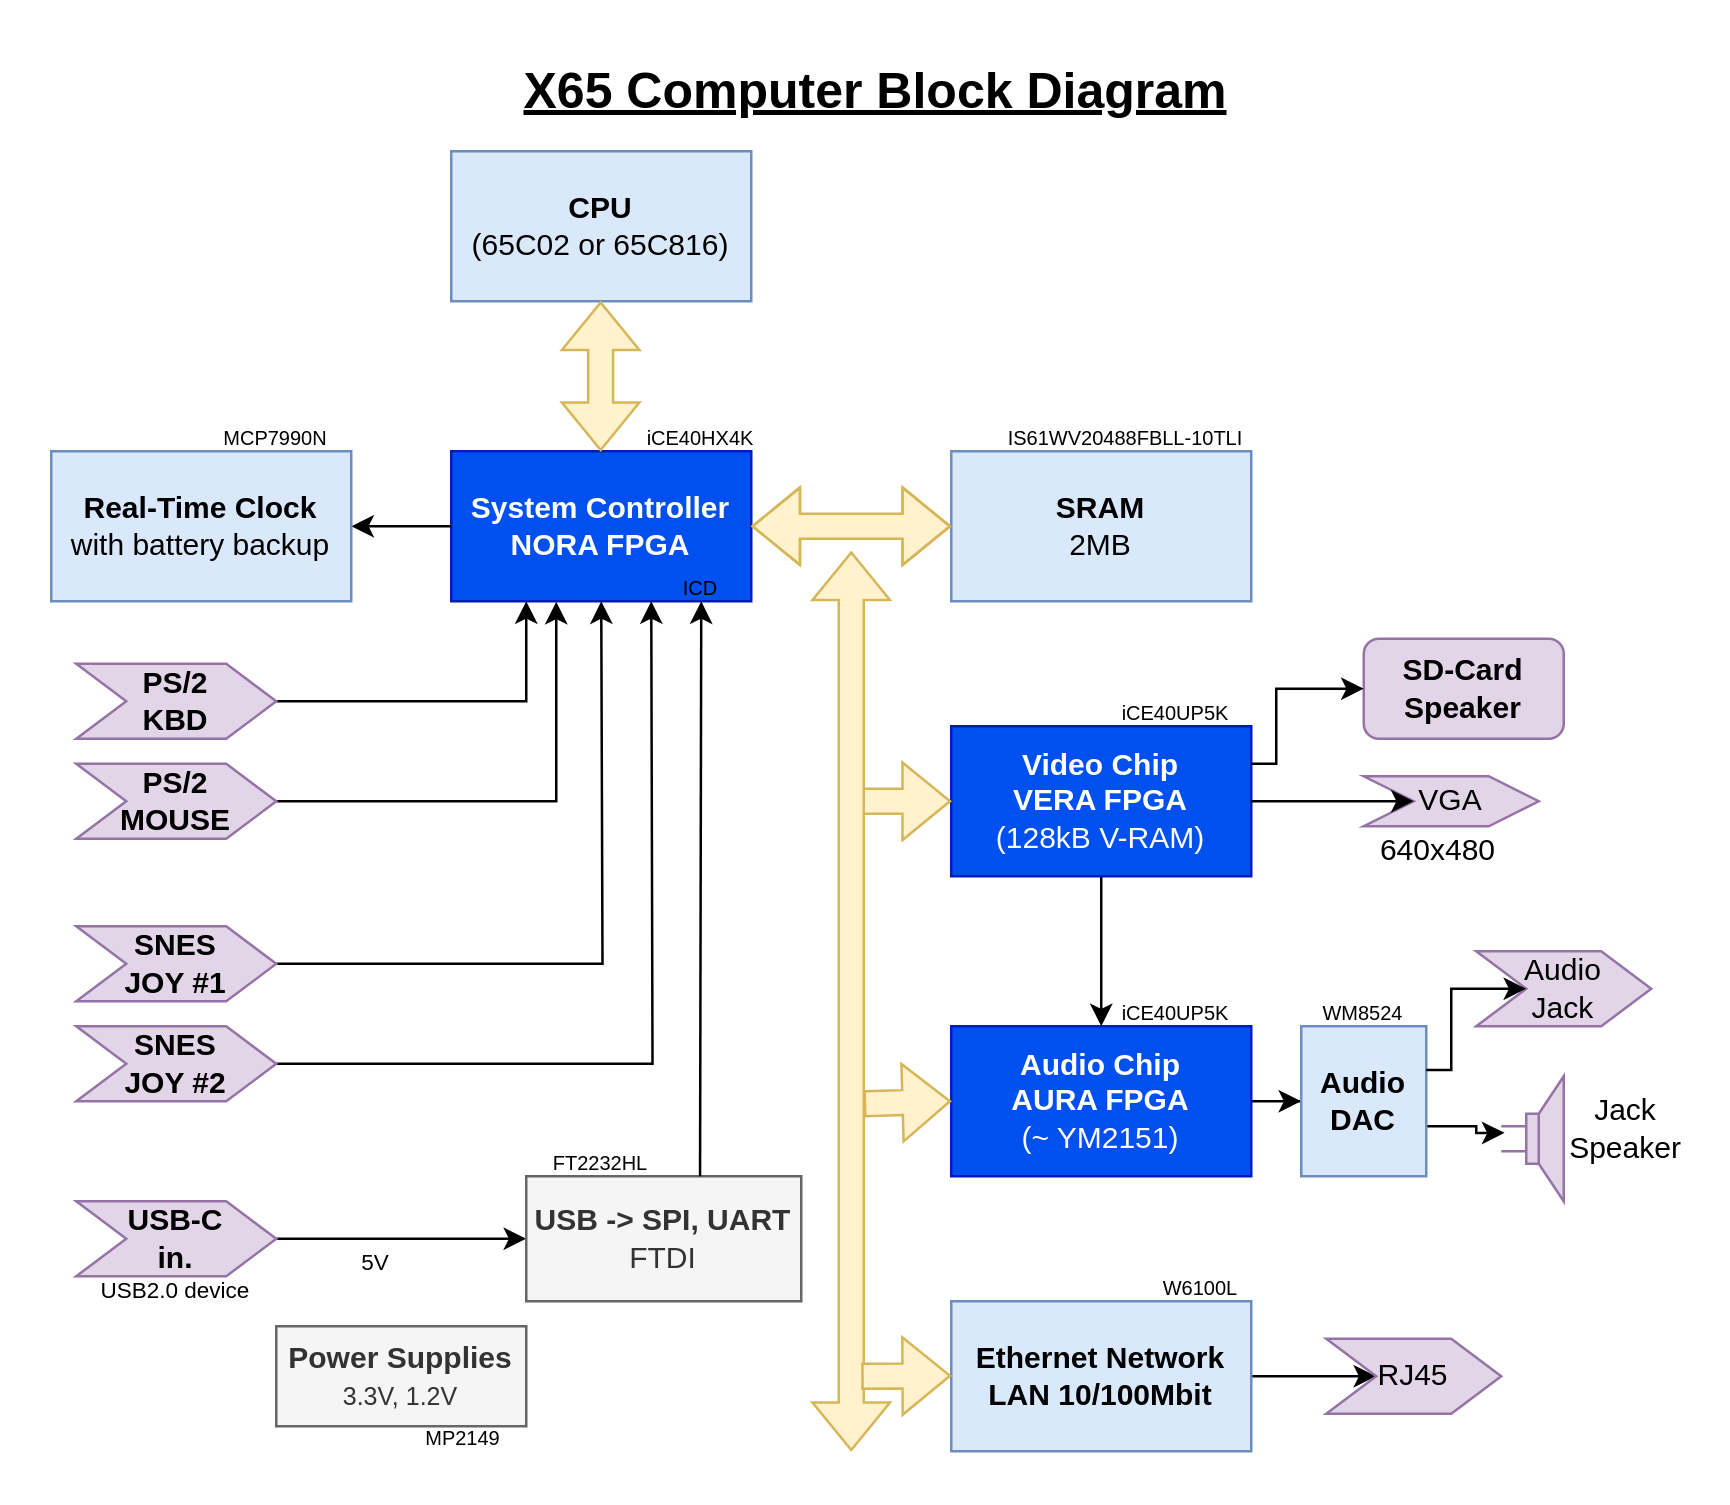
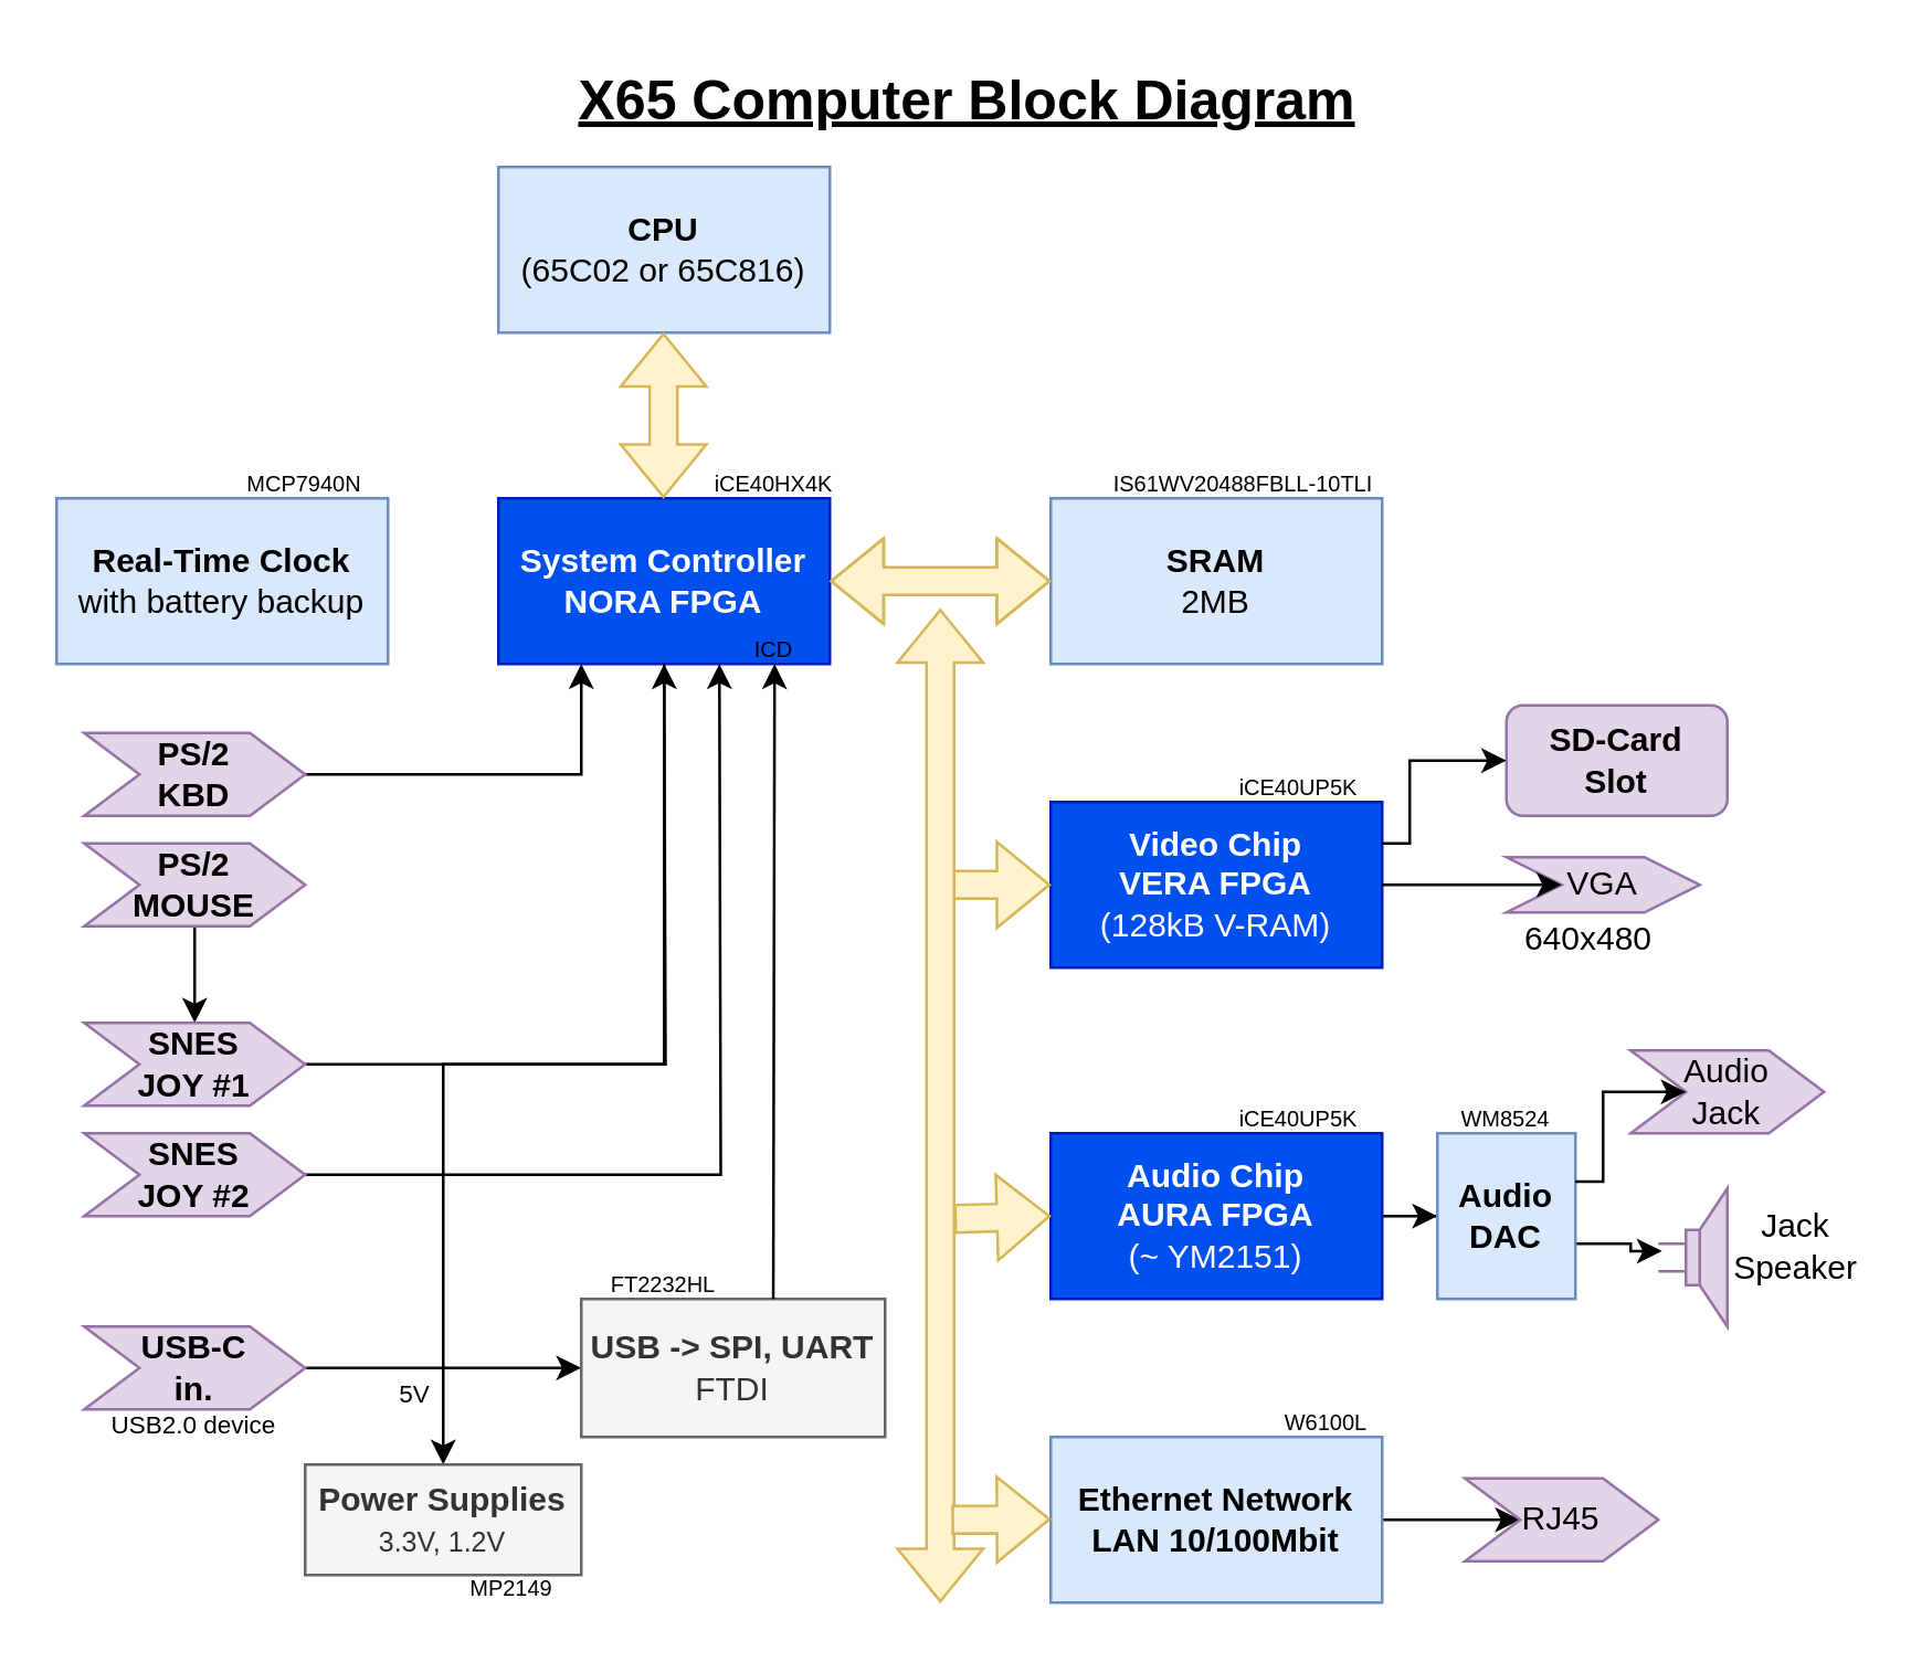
- <mxCell id="53" value="MCP7990N" style="text;html=1;strokeColor=none;fillColor=none;align=center;verticalAlign=middle;whiteSpace=wrap;rounded=0;fontSize=8;" parent="1" vertex="1"><mxGeometry x="80" y="170" width="60" height="10" as="geometry" /></mxCell>
+ <mxCell id="53" value="MCP7940N" style="text;html=1;strokeColor=none;fillColor=none;align=center;verticalAlign=middle;whiteSpace=wrap;rounded=0;fontSize=8;" parent="1" vertex="1"><mxGeometry x="80" y="170" width="60" height="10" as="geometry" /></mxCell>
- <mxCell id="19" value="" style="edgeStyle=orthogonalEdgeStyle;rounded=0;orthogonalLoop=1;jettySize=auto;html=1;" parent="1" source="3" target="20" edge="1"><mxGeometry relative="1" as="geometry" /></mxCell>
+ <mxCell id="19" value="" style="edgeStyle=orthogonalEdgeStyle;rounded=0;orthogonalLoop=1;jettySize=auto;html=1;" parent="1" source="3" target="41" edge="1"><mxGeometry relative="1" as="geometry" /></mxCell>
- <mxCell id="27" value="SD-Card&lt;br&gt;Speaker" style="rounded=1;whiteSpace=wrap;html=1;fontStyle=1;fillColor=#e1d5e7;strokeColor=#9673a6;" parent="1" vertex="1"><mxGeometry x="545" y="255" width="80" height="40" as="geometry" /></mxCell>
+ <mxCell id="27" value="SD-Card&lt;br&gt;Slot" style="rounded=1;whiteSpace=wrap;html=1;fontStyle=1;fillColor=#e1d5e7;strokeColor=#9673a6;" parent="1" vertex="1"><mxGeometry x="545" y="255" width="80" height="40" as="geometry" /></mxCell>
- <mxCell id="13" value="" style="edgeStyle=orthogonalEdgeStyle;rounded=0;orthogonalLoop=1;jettySize=auto;html=1;entryX=0.35;entryY=1.003;entryDx=0;entryDy=0;entryPerimeter=0;" parent="1" source="14" target="3" edge="1"><mxGeometry relative="1" as="geometry"><mxPoint x="190" y="320" as="targetPoint" /></mxGeometry></mxCell>
+ <mxCell id="13" value="" style="edgeStyle=orthogonalEdgeStyle;rounded=0;orthogonalLoop=1;jettySize=auto;html=1;" parent="1" source="14" target="16" edge="1"><mxGeometry relative="1" as="geometry"><mxPoint x="190" y="320" as="targetPoint" /></mxGeometry></mxCell>
- <mxCell id="7" value="" style="edgeStyle=orthogonalEdgeStyle;rounded=0;orthogonalLoop=1;jettySize=auto;html=1;" parent="1" source="8" target="10" edge="1"><mxGeometry relative="1" as="geometry" /></mxCell>
